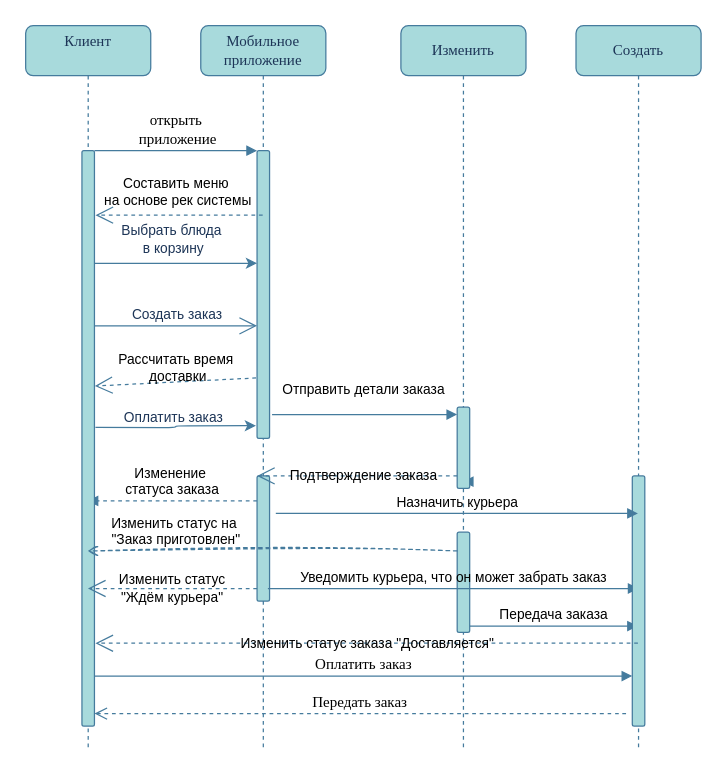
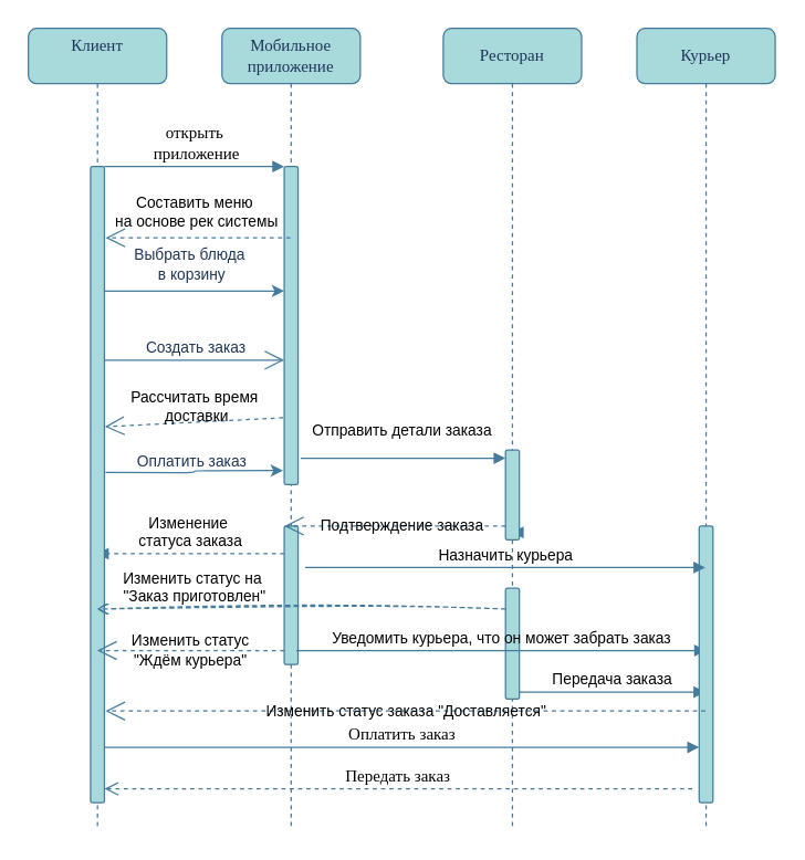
- <mxCell id="8" value="Изменить" style="shape=umlLifeline;perimeter=lifelinePerimeter;whiteSpace=wrap;html=1;container=1;collapsible=0;recursiveResize=0;outlineConnect=0;rounded=1;shadow=0;comic=0;labelBackgroundColor=none;strokeWidth=1;fontFamily=Verdana;fontSize=12;align=center;fillColor=#A8DADC;strokeColor=#457B9D;fontColor=#1D3557;" parent="1" vertex="1"><mxGeometry x="320" y="20" width="100" height="580" as="geometry" /></mxCell>
+ <mxCell id="8" value="Ресторан" style="shape=umlLifeline;perimeter=lifelinePerimeter;whiteSpace=wrap;html=1;container=1;collapsible=0;recursiveResize=0;outlineConnect=0;rounded=1;shadow=0;comic=0;labelBackgroundColor=none;strokeWidth=1;fontFamily=Verdana;fontSize=12;align=center;fillColor=#A8DADC;strokeColor=#457B9D;fontColor=#1D3557;" parent="1" vertex="1"><mxGeometry x="320" y="20" width="100" height="580" as="geometry" /></mxCell>
- <mxCell id="11" value="Создать" style="shape=umlLifeline;perimeter=lifelinePerimeter;whiteSpace=wrap;html=1;container=1;collapsible=0;recursiveResize=0;outlineConnect=0;rounded=1;shadow=0;comic=0;labelBackgroundColor=none;strokeWidth=1;fontFamily=Verdana;fontSize=12;align=center;fillColor=#A8DADC;strokeColor=#457B9D;fontColor=#1D3557;" parent="1" vertex="1"><mxGeometry x="460" y="20" width="100" height="580" as="geometry" /></mxCell>
+ <mxCell id="11" value="Курьер" style="shape=umlLifeline;perimeter=lifelinePerimeter;whiteSpace=wrap;html=1;container=1;collapsible=0;recursiveResize=0;outlineConnect=0;rounded=1;shadow=0;comic=0;labelBackgroundColor=none;strokeWidth=1;fontFamily=Verdana;fontSize=12;align=center;fillColor=#A8DADC;strokeColor=#457B9D;fontColor=#1D3557;" parent="1" vertex="1"><mxGeometry x="460" y="20" width="100" height="580" as="geometry" /></mxCell>
